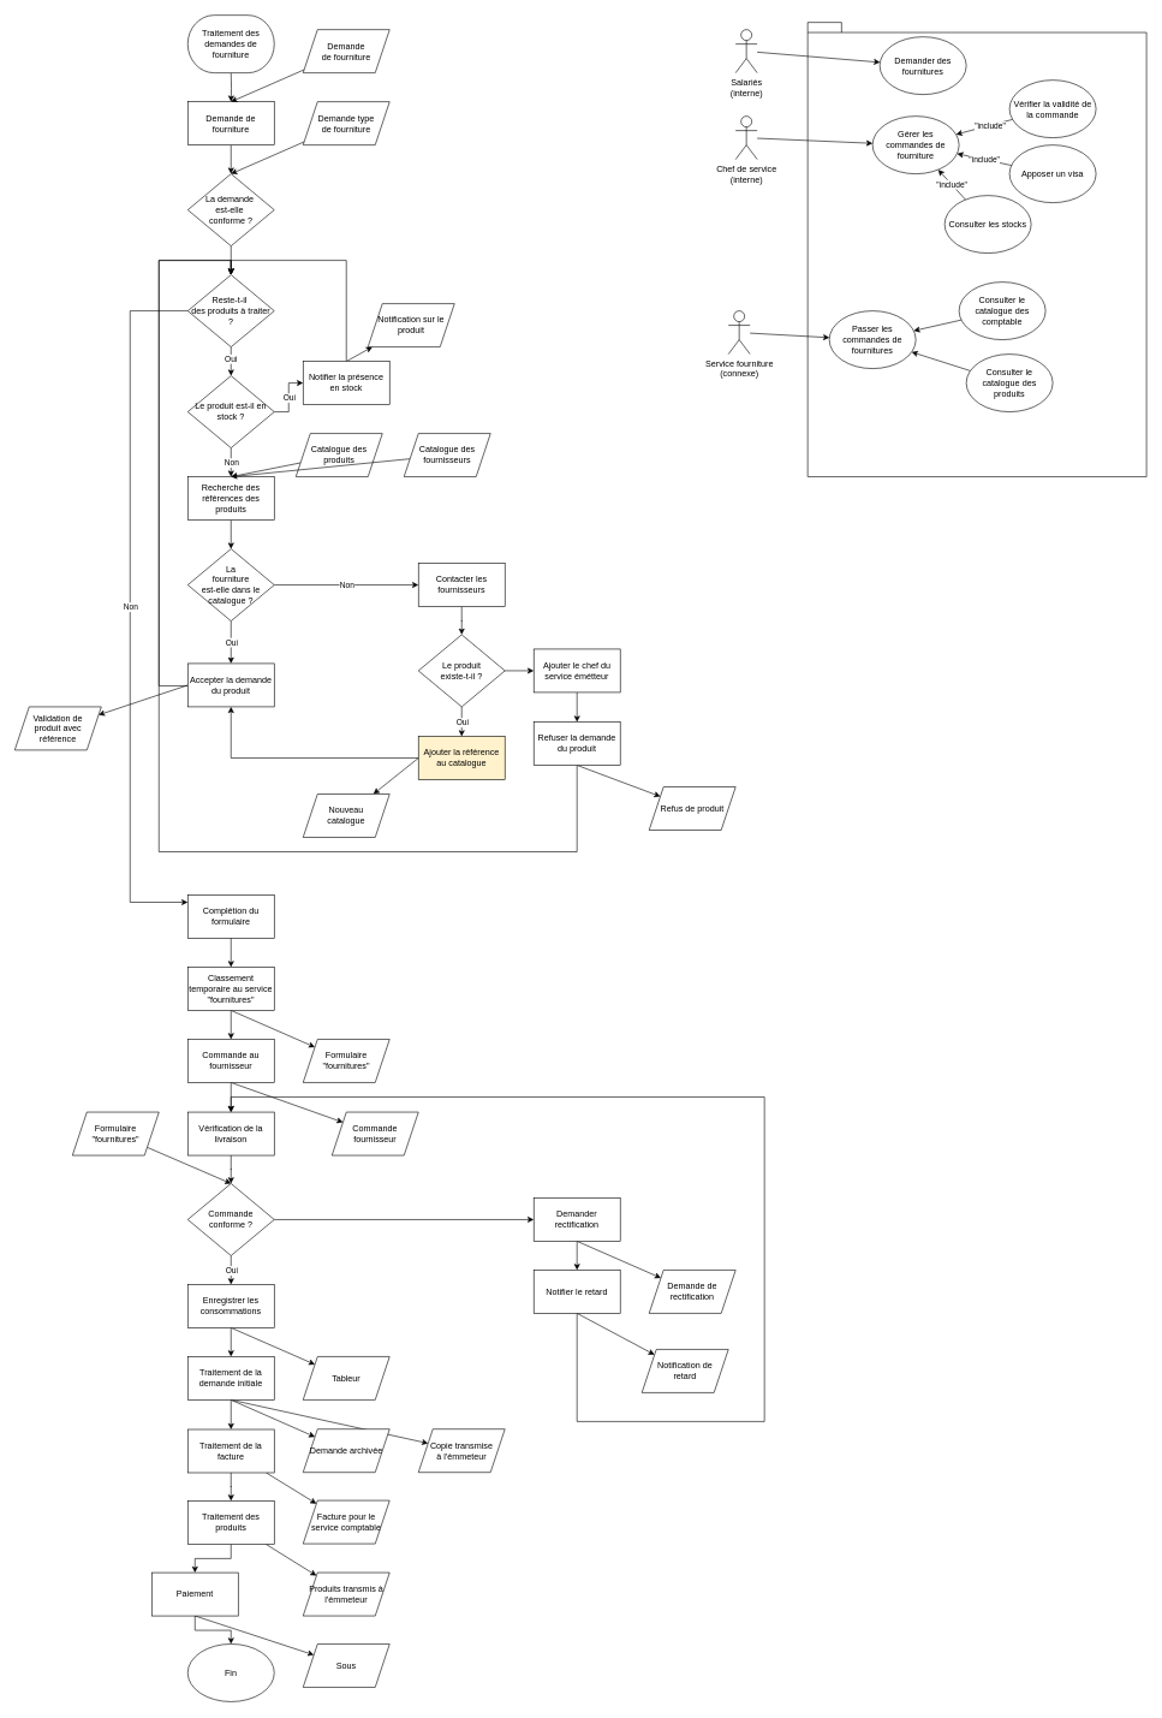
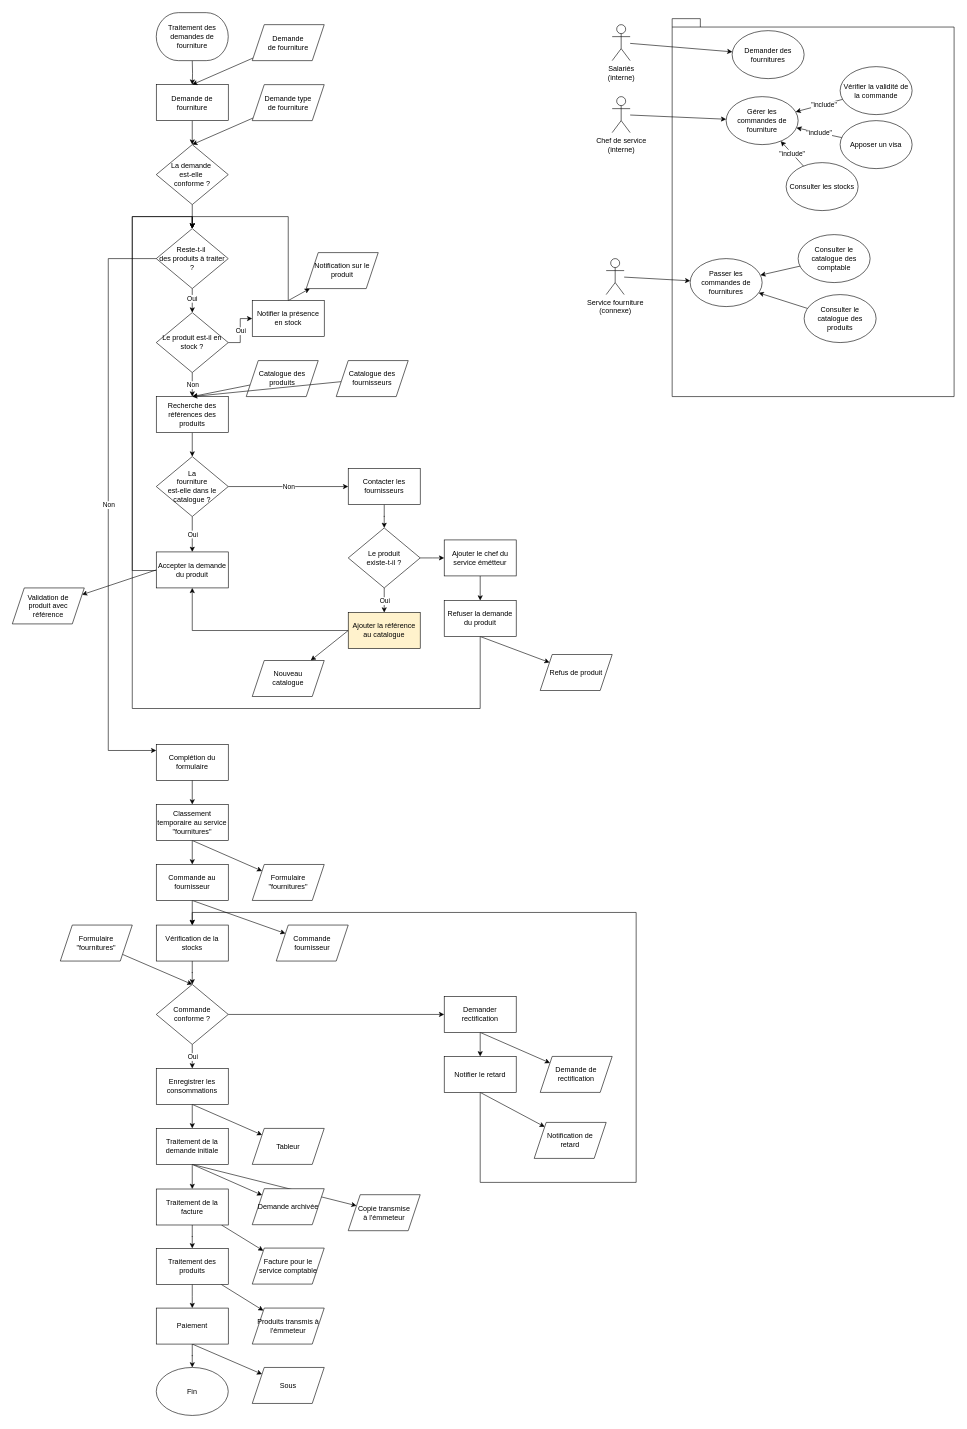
- <mxCell id="50" value="Vérification de la livraison" style="whiteSpace=wrap;html=1;rounded=0;" vertex="1" parent="1"><mxGeometry x="260" y="1541" width="120" height="60" as="geometry" /></mxCell>
+ <mxCell id="50" value="Vérification de la stocks" style="whiteSpace=wrap;html=1;rounded=0;" vertex="1" parent="1"><mxGeometry x="260" y="1541" width="120" height="60" as="geometry" /></mxCell>
- <mxCell id="92" value="Copie transmise&lt;div&gt;à l'émmeteur&lt;/div&gt;" style="shape=parallelogram;perimeter=parallelogramPerimeter;whiteSpace=wrap;html=1;fixedSize=1;" vertex="1" parent="1"><mxGeometry x="580" y="1980.5" width="120" height="60" as="geometry" /></mxCell>
+ <mxCell id="92" value="Copie transmise&lt;div&gt;à l'émmeteur&lt;/div&gt;" style="shape=parallelogram;perimeter=parallelogramPerimeter;whiteSpace=wrap;html=1;fixedSize=1;" vertex="1" parent="1"><mxGeometry x="580" y="1990.5" width="120" height="60" as="geometry" /></mxCell>
- <mxCell id="83" value="Paiement" style="rounded=0;whiteSpace=wrap;html=1;" vertex="1" parent="1"><mxGeometry x="210" y="2179.5" width="120" height="60" as="geometry" /></mxCell>
+ <mxCell id="83" value="Paiement" style="rounded=0;whiteSpace=wrap;html=1;" vertex="1" parent="1"><mxGeometry x="260" y="2179.5" width="120" height="60" as="geometry" /></mxCell>
